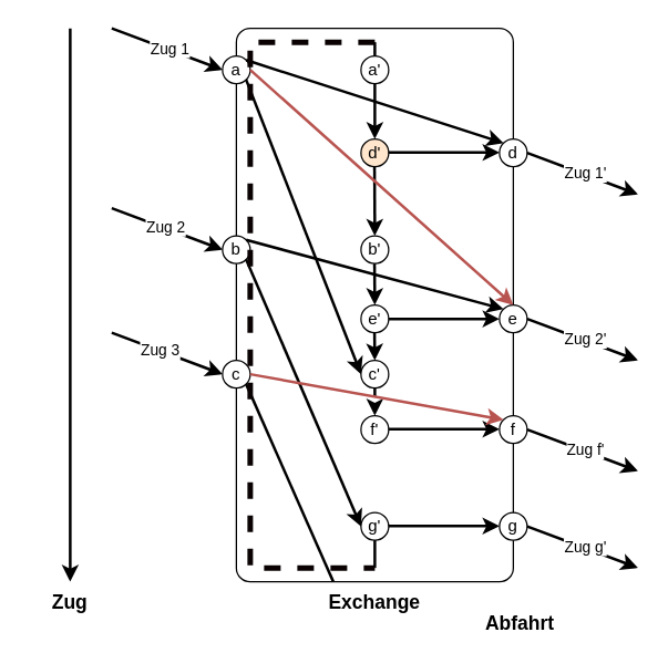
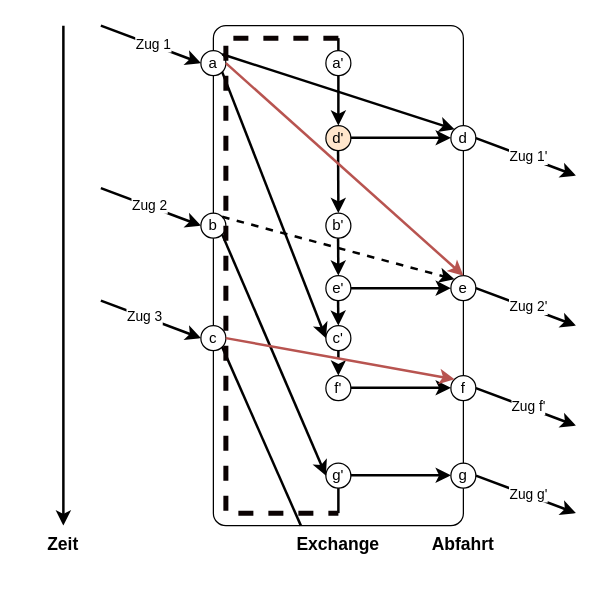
- <mxCell id="50" value="" style="endArrow=classic;html=1;rounded=0;exitX=1;exitY=0;exitDx=0;exitDy=0;entryX=0;entryY=0;entryDx=0;entryDy=0;strokeWidth=2;" parent="1" source="4" target="17" edge="1"><mxGeometry width="50" height="50" relative="1" as="geometry"><mxPoint x="179.929" y="177.071" as="sourcePoint" /><mxPoint x="362.929" y="220.071" as="targetPoint" /></mxGeometry></mxCell>
+ <mxCell id="50" value="" style="endArrow=classic;html=1;rounded=0;exitX=1;exitY=0;exitDx=0;exitDy=0;entryX=0;entryY=0;entryDx=0;entryDy=0;strokeWidth=2;dashed=1;" parent="1" source="4" target="17" edge="1"><mxGeometry width="50" height="50" relative="1" as="geometry"><mxPoint x="179.929" y="177.071" as="sourcePoint" /><mxPoint x="362.929" y="220.071" as="targetPoint" /></mxGeometry></mxCell>
- <mxCell id="8" value="Zug" style="text;html=1;strokeColor=none;fillColor=none;align=center;verticalAlign=middle;whiteSpace=wrap;rounded=0;fontSize=14;fontStyle=1" parent="1" vertex="1"><mxGeometry x="20" y="420" width="60" height="30" as="geometry" /></mxCell>
+ <mxCell id="8" value="Zeit" style="text;html=1;strokeColor=none;fillColor=none;align=center;verticalAlign=middle;whiteSpace=wrap;rounded=0;fontSize=14;fontStyle=1" parent="1" vertex="1"><mxGeometry x="20" y="420" width="60" height="30" as="geometry" /></mxCell>
- <mxCell id="26" value="Abfahrt" style="text;html=1;strokeColor=none;fillColor=none;align=center;verticalAlign=middle;whiteSpace=wrap;rounded=0;fontSize=14;fontStyle=1" parent="1" vertex="1"><mxGeometry x="345" y="435" width="60" height="30" as="geometry" /></mxCell>
+ <mxCell id="26" value="Abfahrt" style="text;html=1;strokeColor=none;fillColor=none;align=center;verticalAlign=middle;whiteSpace=wrap;rounded=0;fontSize=14;fontStyle=1" parent="1" vertex="1"><mxGeometry x="340" y="420" width="60" height="30" as="geometry" /></mxCell>
